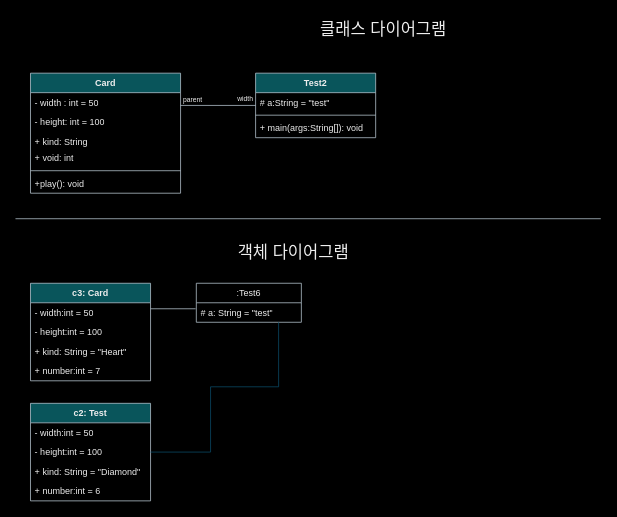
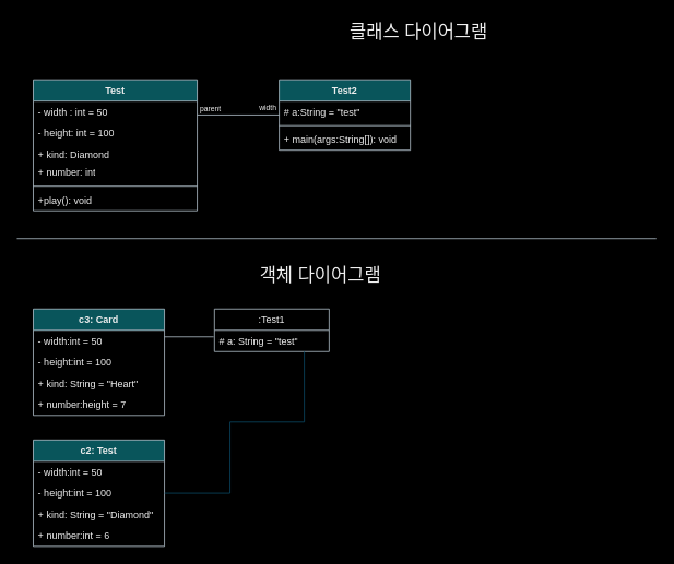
- <mxCell id="3" value="Card" style="swimlane;fontStyle=1;align=center;verticalAlign=top;childLayout=stackLayout;horizontal=1;startSize=26;horizontalStack=0;resizeParent=1;resizeParentMax=0;resizeLast=0;collapsible=1;marginBottom=0;whiteSpace=wrap;html=1;labelBackgroundColor=none;fillColor=#09555B;strokeColor=#BAC8D3;fontColor=#EEEEEE;" vertex="1" parent="1"><mxGeometry x="40" y="97" width="200" height="160" as="geometry" /></mxCell>
+ <mxCell id="3" value="Test" style="swimlane;fontStyle=1;align=center;verticalAlign=top;childLayout=stackLayout;horizontal=1;startSize=26;horizontalStack=0;resizeParent=1;resizeParentMax=0;resizeLast=0;collapsible=1;marginBottom=0;whiteSpace=wrap;html=1;labelBackgroundColor=none;fillColor=#09555B;strokeColor=#BAC8D3;fontColor=#EEEEEE;" vertex="1" parent="1"><mxGeometry x="40" y="97" width="200" height="160" as="geometry" /></mxCell>
- <mxCell id="6" value="+ kind: String" style="text;strokeColor=none;fillColor=none;align=left;verticalAlign=top;spacingLeft=4;spacingRight=4;overflow=hidden;rotatable=0;points=[[0,0.5],[1,0.5]];portConstraint=eastwest;whiteSpace=wrap;html=1;labelBackgroundColor=none;fontColor=#EEEEEE;" vertex="1" parent="3"><mxGeometry y="78" width="200" height="22" as="geometry" /></mxCell>
+ <mxCell id="6" value="+ kind: Diamond" style="text;strokeColor=none;fillColor=none;align=left;verticalAlign=top;spacingLeft=4;spacingRight=4;overflow=hidden;rotatable=0;points=[[0,0.5],[1,0.5]];portConstraint=eastwest;whiteSpace=wrap;html=1;labelBackgroundColor=none;fontColor=#EEEEEE;" vertex="1" parent="3"><mxGeometry y="78" width="200" height="22" as="geometry" /></mxCell>
- <mxCell id="7" value="+ void: int" style="text;strokeColor=none;fillColor=none;align=left;verticalAlign=top;spacingLeft=4;spacingRight=4;overflow=hidden;rotatable=0;points=[[0,0.5],[1,0.5]];portConstraint=eastwest;whiteSpace=wrap;html=1;labelBackgroundColor=none;fontColor=#EEEEEE;" vertex="1" parent="3"><mxGeometry y="100" width="200" height="26" as="geometry" /></mxCell>
+ <mxCell id="7" value="+ number: int" style="text;strokeColor=none;fillColor=none;align=left;verticalAlign=top;spacingLeft=4;spacingRight=4;overflow=hidden;rotatable=0;points=[[0,0.5],[1,0.5]];portConstraint=eastwest;whiteSpace=wrap;html=1;labelBackgroundColor=none;fontColor=#EEEEEE;" vertex="1" parent="3"><mxGeometry y="100" width="200" height="26" as="geometry" /></mxCell>
- <mxCell id="29" value=":Test6" style="swimlane;fontStyle=0;childLayout=stackLayout;horizontal=1;startSize=26;fillColor=none;horizontalStack=0;resizeParent=1;resizeParentMax=0;resizeLast=0;collapsible=1;marginBottom=0;whiteSpace=wrap;html=1;labelBackgroundColor=none;strokeColor=#BAC8D3;fontColor=#EEEEEE;" vertex="1" parent="1"><mxGeometry x="261" y="377" width="140" height="52" as="geometry" /></mxCell>
+ <mxCell id="29" value=":Test1" style="swimlane;fontStyle=0;childLayout=stackLayout;horizontal=1;startSize=26;fillColor=none;horizontalStack=0;resizeParent=1;resizeParentMax=0;resizeLast=0;collapsible=1;marginBottom=0;whiteSpace=wrap;html=1;labelBackgroundColor=none;strokeColor=#BAC8D3;fontColor=#EEEEEE;" vertex="1" parent="1"><mxGeometry x="261" y="377" width="140" height="52" as="geometry" /></mxCell>
- <mxCell id="23" value="+ number:int = 7" style="text;strokeColor=none;fillColor=none;align=left;verticalAlign=top;spacingLeft=4;spacingRight=4;overflow=hidden;rotatable=0;points=[[0,0.5],[1,0.5]];portConstraint=eastwest;whiteSpace=wrap;html=1;labelBackgroundColor=none;fontColor=#EEEEEE;" vertex="1" parent="19"><mxGeometry y="104" width="160" height="26" as="geometry" /></mxCell>
+ <mxCell id="23" value="+ number:height = 7" style="text;strokeColor=none;fillColor=none;align=left;verticalAlign=top;spacingLeft=4;spacingRight=4;overflow=hidden;rotatable=0;points=[[0,0.5],[1,0.5]];portConstraint=eastwest;whiteSpace=wrap;html=1;labelBackgroundColor=none;fontColor=#EEEEEE;" vertex="1" parent="19"><mxGeometry y="104" width="160" height="26" as="geometry" /></mxCell>
